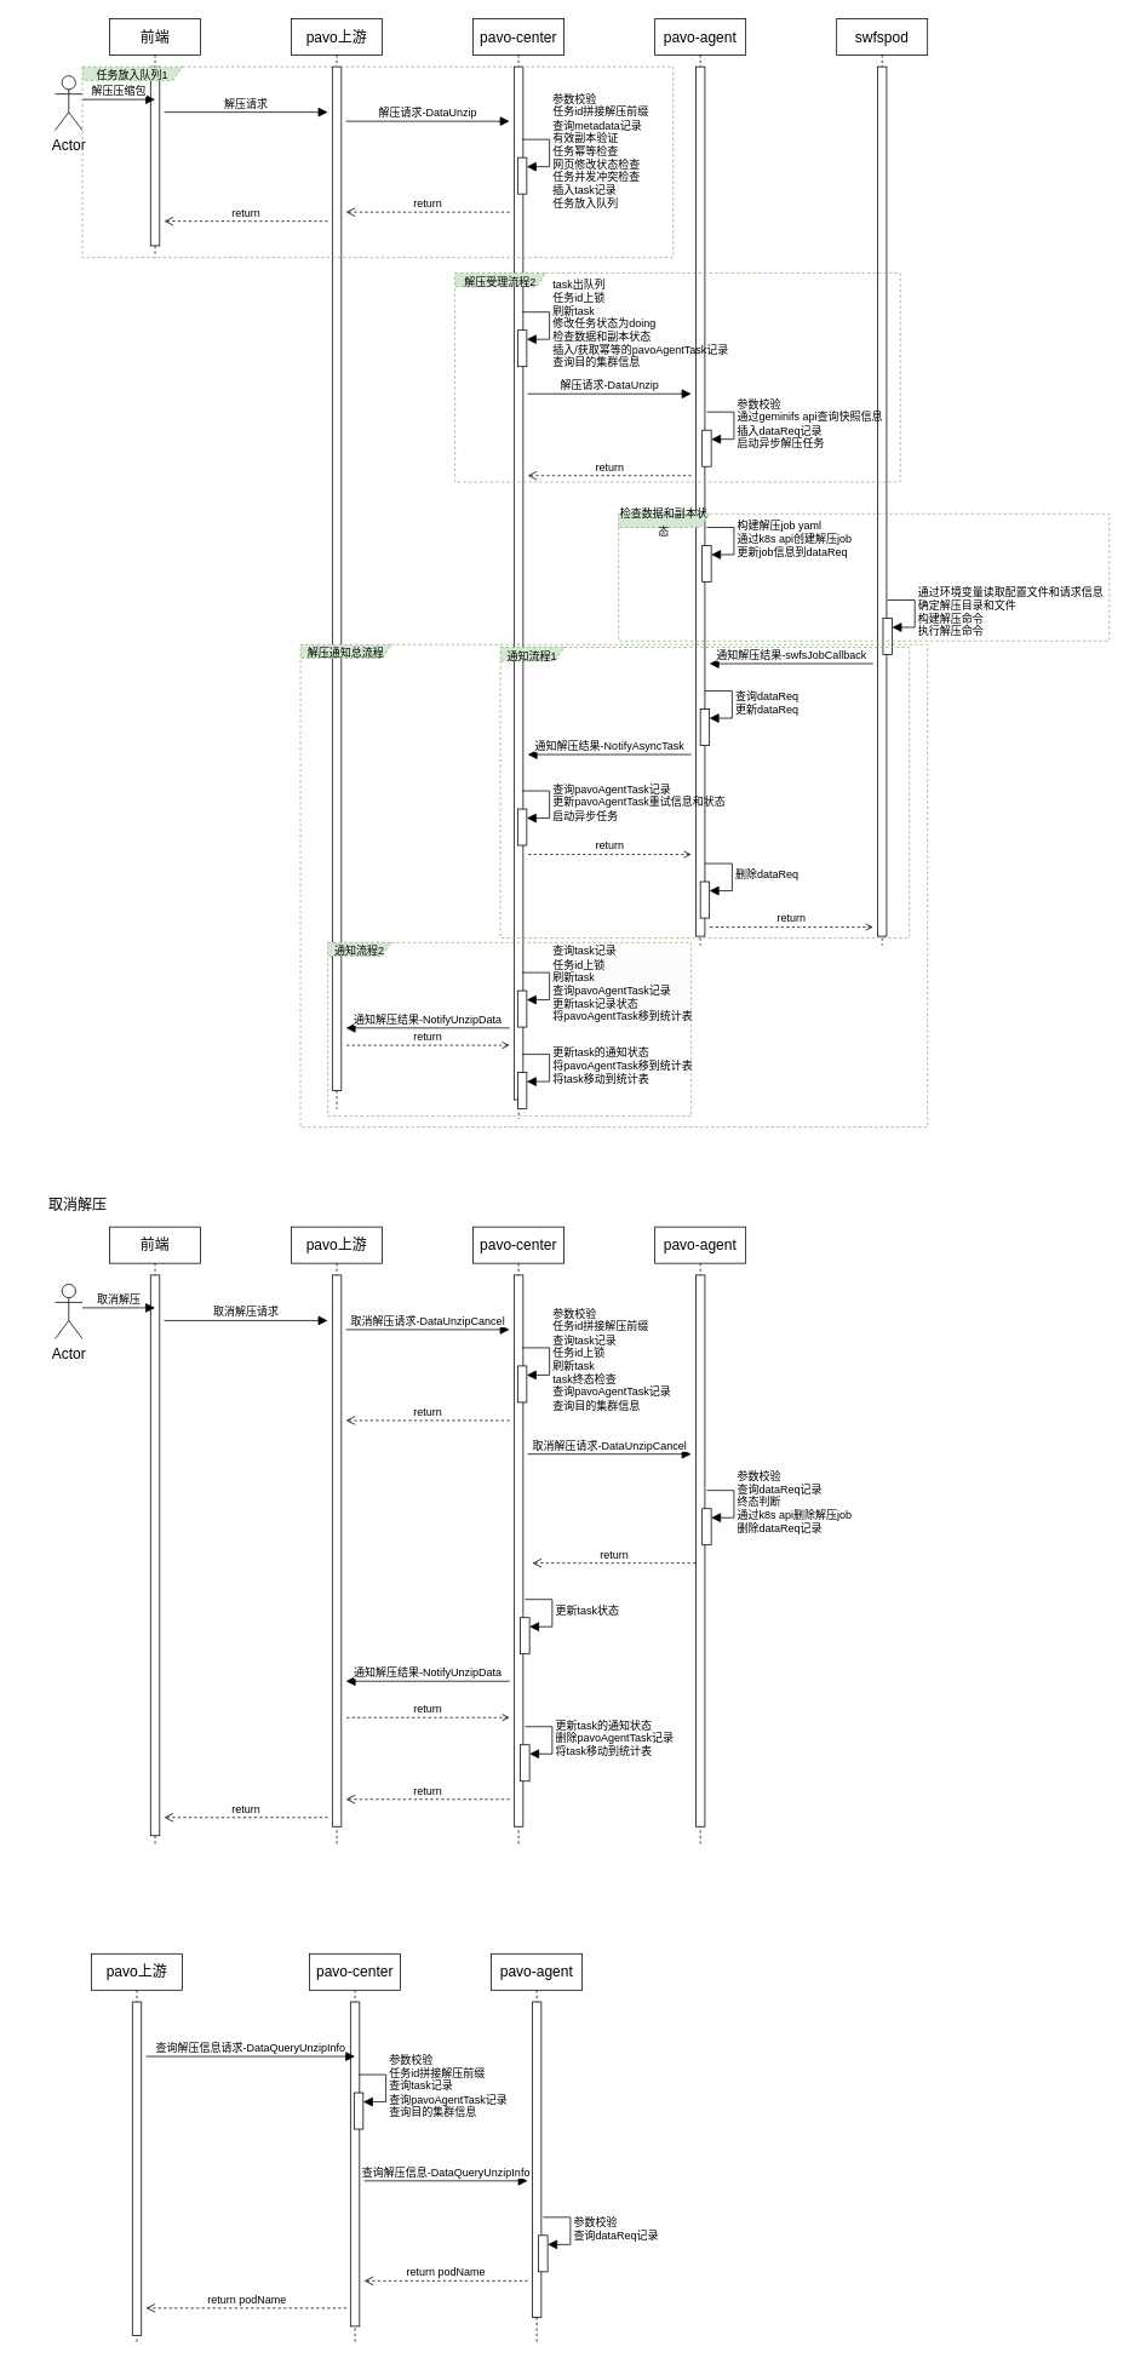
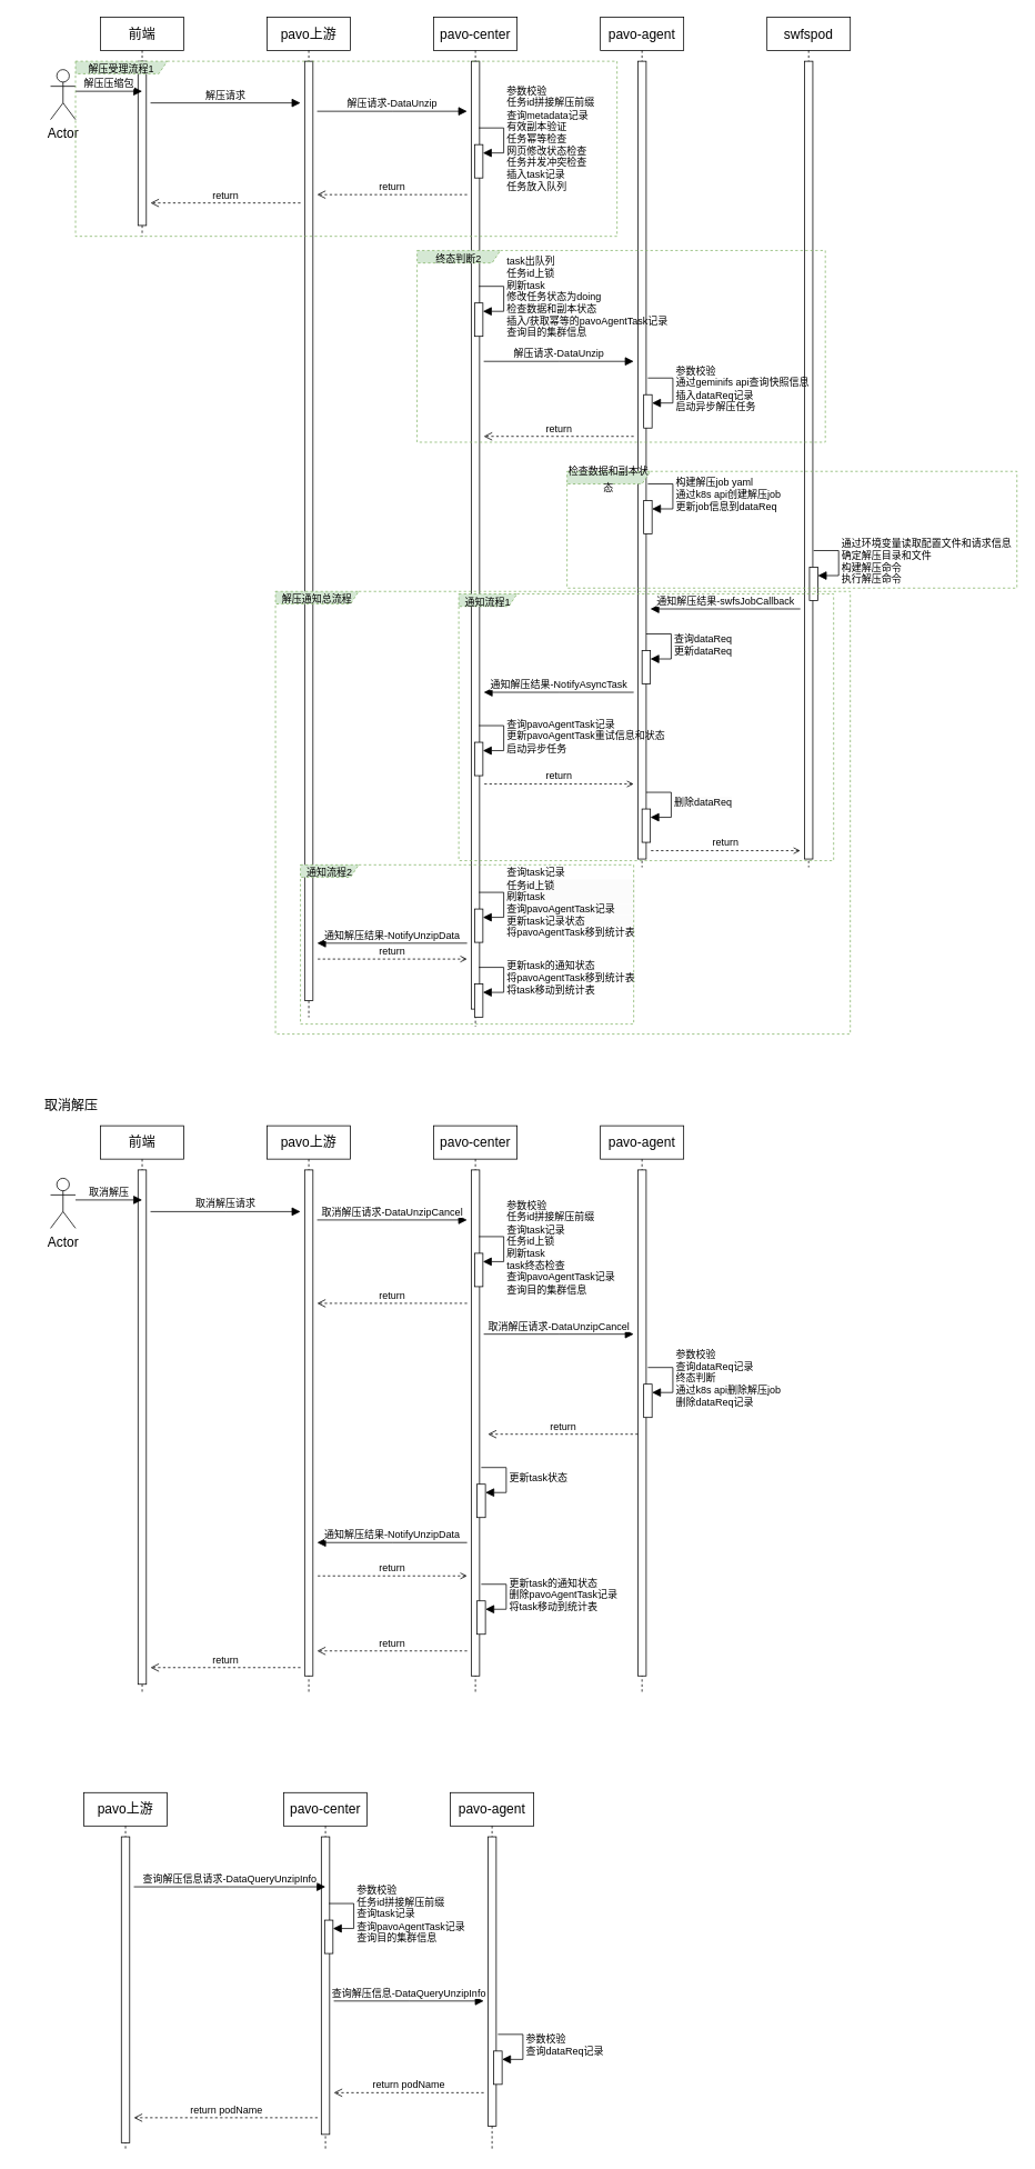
- <mxCell id="47" value="&lt;font style=&quot;font-size: 12px;&quot;&gt;任务放入队列1&lt;/font&gt;" style="shape=umlFrame;whiteSpace=wrap;html=1;pointerEvents=0;fontSize=16;width=110;height=15;fillColor=#d5e8d4;strokeColor=#82b366;dashed=1;" vertex="1" parent="1"><mxGeometry x="90" y="73" width="650" height="210" as="geometry" /></mxCell>
+ <mxCell id="47" value="&lt;font style=&quot;font-size: 12px;&quot;&gt;解压受理流程1&lt;/font&gt;" style="shape=umlFrame;whiteSpace=wrap;html=1;pointerEvents=0;fontSize=16;width=110;height=15;fillColor=#d5e8d4;strokeColor=#82b366;dashed=1;" vertex="1" parent="1"><mxGeometry x="90" y="73" width="650" height="210" as="geometry" /></mxCell>
- <mxCell id="48" value="&lt;font style=&quot;font-size: 12px;&quot;&gt;解压受理流程2&lt;/font&gt;" style="shape=umlFrame;whiteSpace=wrap;html=1;pointerEvents=0;fontSize=16;width=100;height=15;fillColor=#d5e8d4;strokeColor=#82b366;dashed=1;" vertex="1" parent="1"><mxGeometry x="500" y="300" width="490" height="230" as="geometry" /></mxCell>
+ <mxCell id="48" value="&lt;font style=&quot;font-size: 12px;&quot;&gt;终态判断2&lt;/font&gt;" style="shape=umlFrame;whiteSpace=wrap;html=1;pointerEvents=0;fontSize=16;width=100;height=15;fillColor=#d5e8d4;strokeColor=#82b366;dashed=1;" vertex="1" parent="1"><mxGeometry x="500" y="300" width="490" height="230" as="geometry" /></mxCell>
